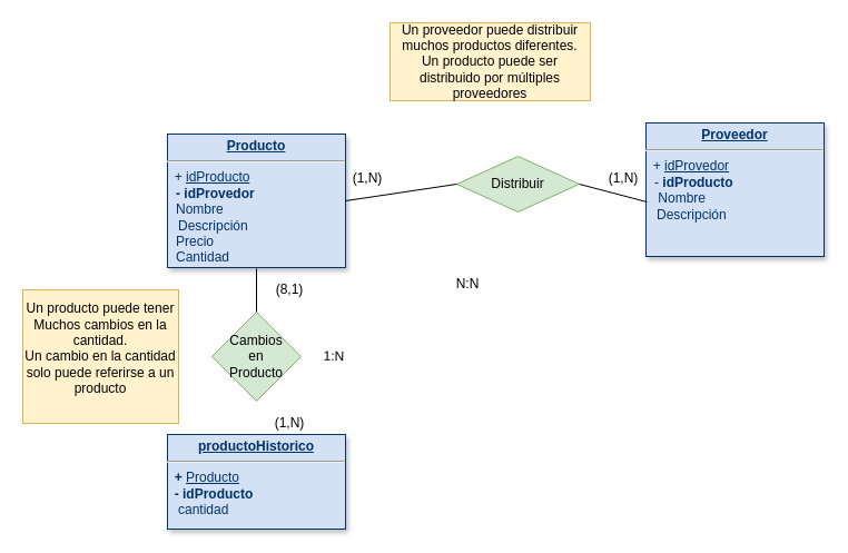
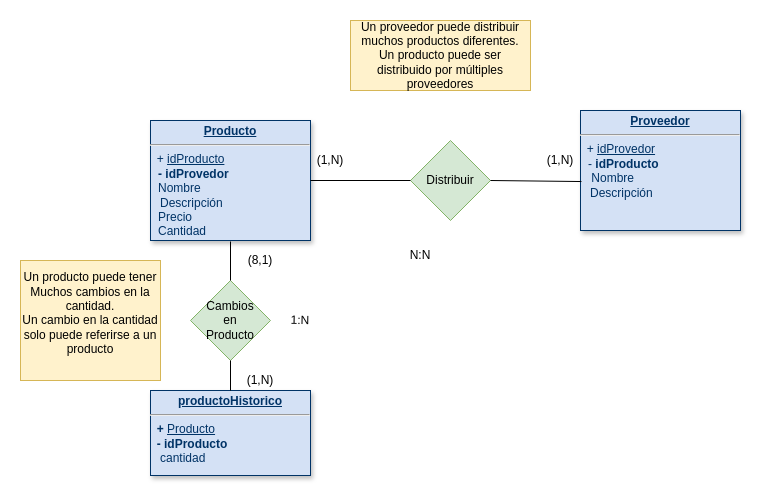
- <mxCell id="4" value="Distribuir" style="rhombus;whiteSpace=wrap;html=1;fillColor=#d5e8d4;strokeColor=#82b366;" parent="1" vertex="1"><mxGeometry x="410" y="140" width="110" height="50" as="geometry" /></mxCell>
+ <mxCell id="4" value="Distribuir" style="rhombus;whiteSpace=wrap;html=1;fillColor=#d5e8d4;strokeColor=#82b366;" parent="1" vertex="1"><mxGeometry x="410" y="140" width="80" height="80" as="geometry" /></mxCell>
+ <mxCell id="11" value="" style="endArrow=none;html=1;exitX=0.5;exitY=1;exitDx=0;exitDy=0;entryX=0.5;entryY=0;entryDx=0;entryDy=0;" parent="1" source="9" target="8" edge="1"><mxGeometry width="50" height="50" relative="1" as="geometry"><mxPoint x="350" y="340" as="sourcePoint" /><mxPoint x="400" y="290" as="targetPoint" /></mxGeometry></mxCell>
